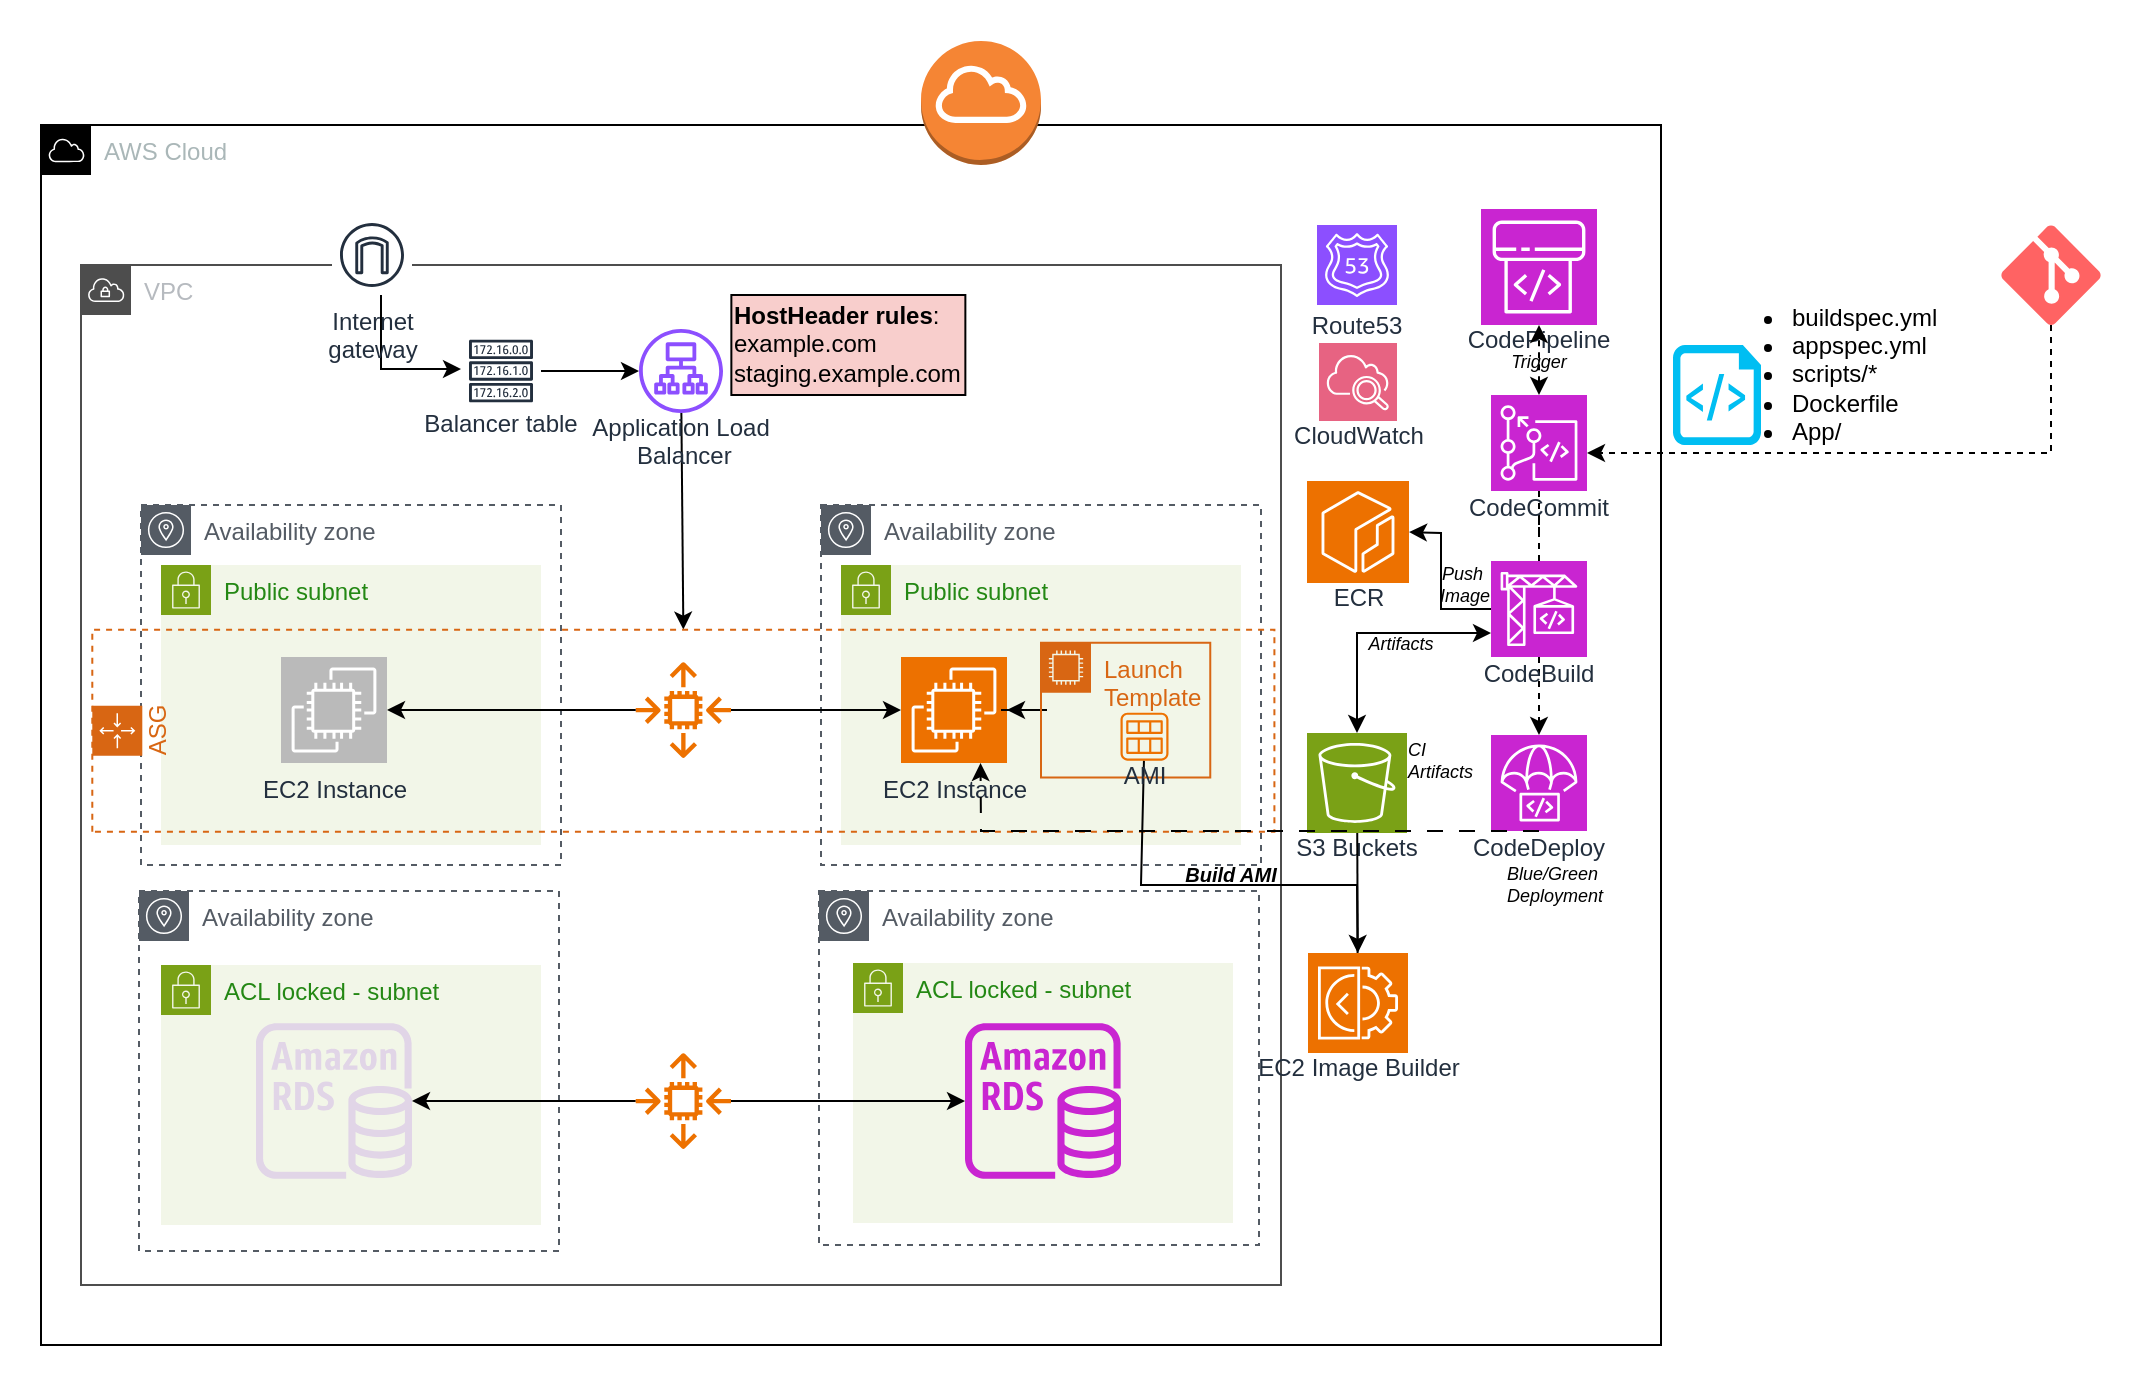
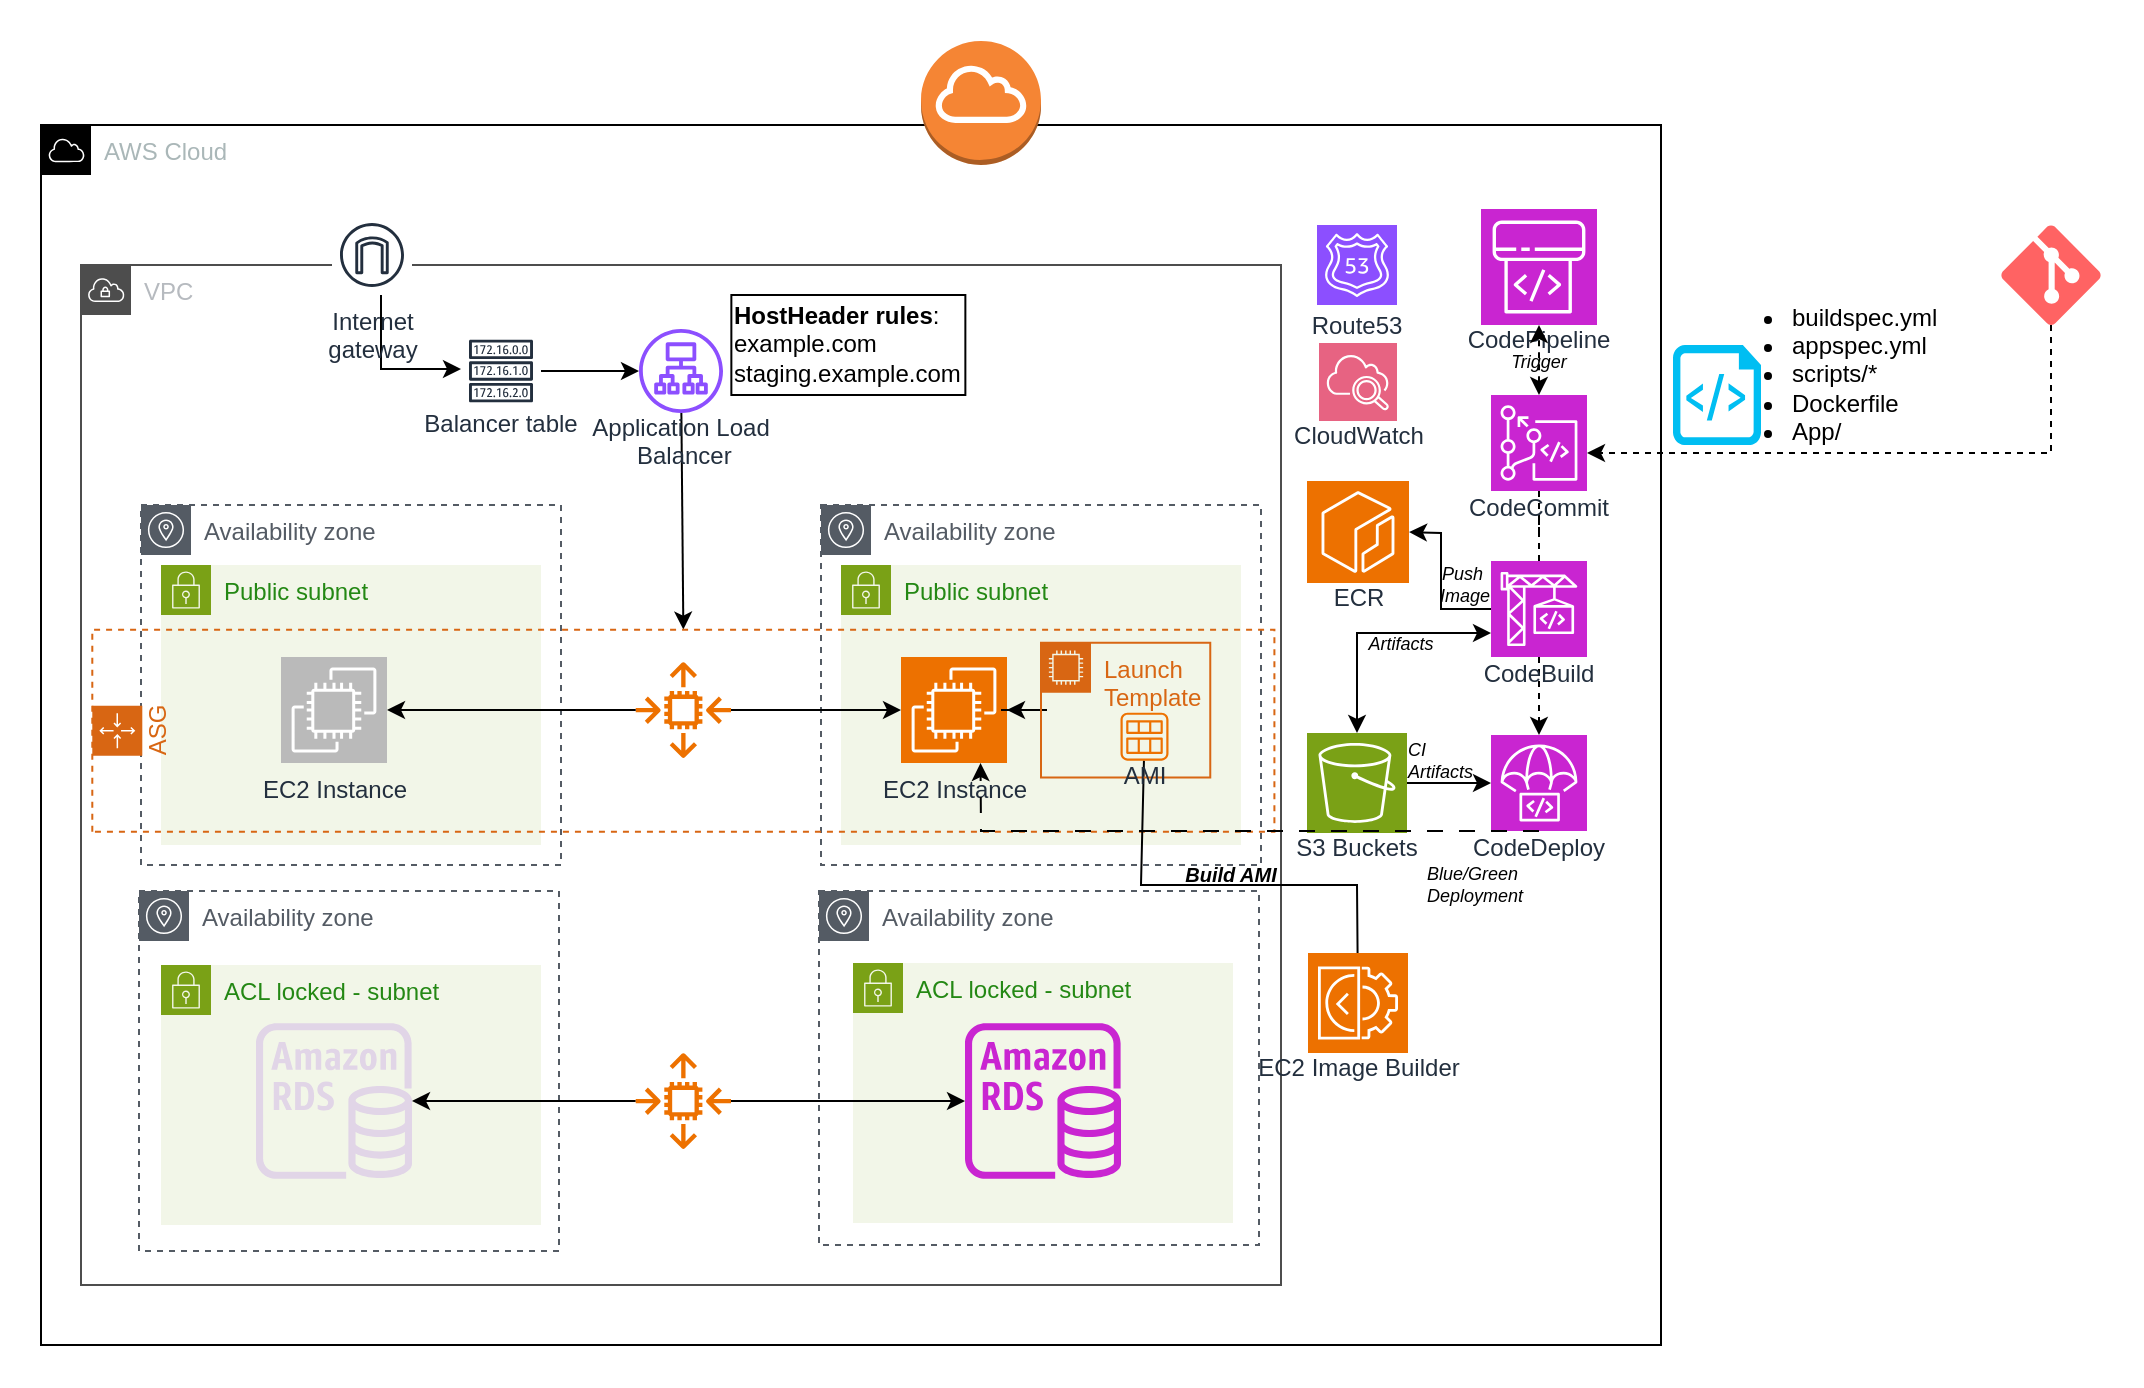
- <mxCell id="53" value="&lt;b&gt;HostHeader rules&lt;/b&gt;: example.com&lt;br&gt;staging.example.com" style="whiteSpace=wrap;html=1;align=left;fillColor=#f8cecc;" vertex="1" parent="1"><mxGeometry x="365.18" y="147" width="117" height="50" as="geometry" /></mxCell>
+ <mxCell id="53" value="&lt;b&gt;HostHeader rules&lt;/b&gt;: example.com&lt;br&gt;staging.example.com" style="whiteSpace=wrap;html=1;align=left;" vertex="1" parent="1"><mxGeometry x="365.18" y="147" width="117" height="50" as="geometry" /></mxCell>
- <mxCell id="40" value="" style="endArrow=classic;html=1;rounded=0;" parent="1" source="32" target="20" edge="1"><mxGeometry width="50" height="50" relative="1" as="geometry"><mxPoint x="650" y="402" as="sourcePoint" /><mxPoint x="700" y="352" as="targetPoint" /></mxGeometry></mxCell>
+ <mxCell id="40" value="" style="endArrow=classic;html=1;rounded=0;entryX=0;entryY=0.5;entryDx=0;entryDy=0;entryPerimeter=0;" parent="1" source="32" target="26" edge="1"><mxGeometry width="50" height="50" relative="1" as="geometry"><mxPoint x="650" y="402" as="sourcePoint" /><mxPoint x="700" y="352" as="targetPoint" /></mxGeometry></mxCell>
- <mxCell id="43" value="&lt;div&gt;Blue/Green&amp;nbsp;&lt;/div&gt;&lt;div&gt;Deployment&lt;/div&gt;" style="text;html=1;align=center;verticalAlign=middle;resizable=0;points=[];autosize=1;strokeColor=none;fillColor=none;fontSize=9;fontStyle=2" parent="1" vertex="1"><mxGeometry x="742" y="422" width="70" height="40" as="geometry" /></mxCell>
+ <mxCell id="43" value="&lt;div&gt;Blue/Green&amp;nbsp;&lt;/div&gt;&lt;div&gt;Deployment&lt;/div&gt;" style="text;html=1;align=center;verticalAlign=middle;resizable=0;points=[];autosize=1;strokeColor=none;fillColor=none;fontSize=9;fontStyle=2" parent="1" vertex="1"><mxGeometry x="702" y="422" width="70" height="40" as="geometry" /></mxCell>
